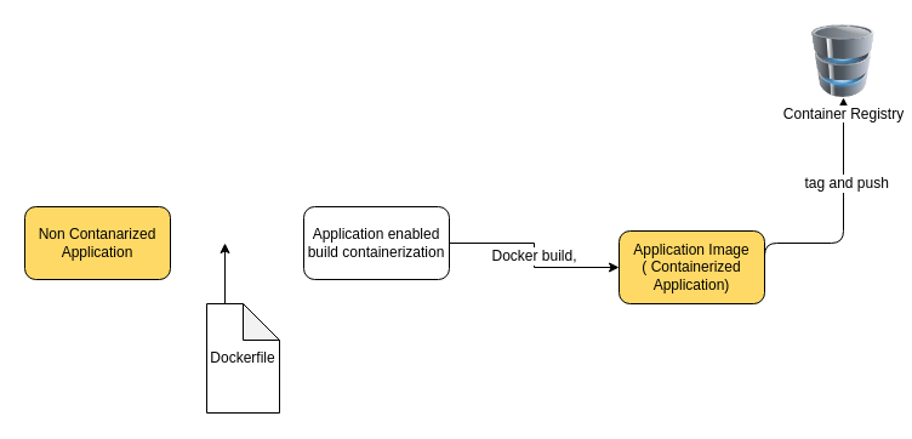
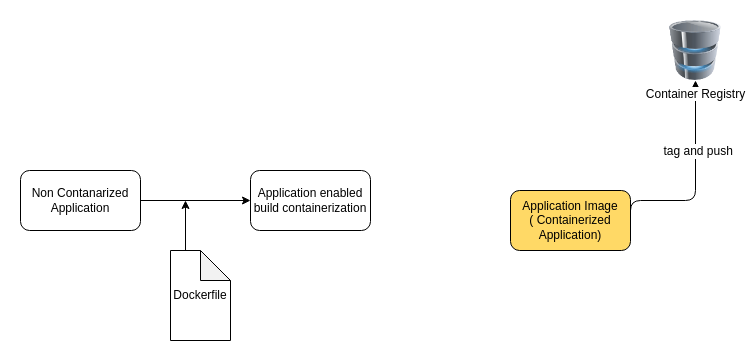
- <mxCell id="3" value="Non Contanarized Application" style="rounded=1;whiteSpace=wrap;html=1;fillColor=#ffd966;" parent="1" vertex="1"><mxGeometry x="20" y="170" width="120" height="60" as="geometry" /></mxCell>
+ <mxCell id="3" value="Non Contanarized Application" style="rounded=1;whiteSpace=wrap;html=1;" parent="1" vertex="1"><mxGeometry x="20" y="170" width="120" height="60" as="geometry" /></mxCell>
+ <mxCell id="2" value="" style="edgeStyle=orthogonalEdgeStyle;rounded=0;orthogonalLoop=1;jettySize=auto;html=1;" parent="1" source="3" target="6" edge="1"><mxGeometry relative="1" as="geometry" /></mxCell>
- <mxCell id="4" value="" style="edgeStyle=orthogonalEdgeStyle;rounded=0;orthogonalLoop=1;jettySize=auto;html=1;" parent="1" source="6" target="7" edge="1"><mxGeometry relative="1" as="geometry" /></mxCell>
- <mxCell id="5" value="Docker build," style="text;html=1;resizable=0;points=[];align=center;verticalAlign=middle;labelBackgroundColor=#ffffff;" parent="4" vertex="1" connectable="0"><mxGeometry y="-1" relative="1" as="geometry"><mxPoint as="offset" /></mxGeometry></mxCell>
